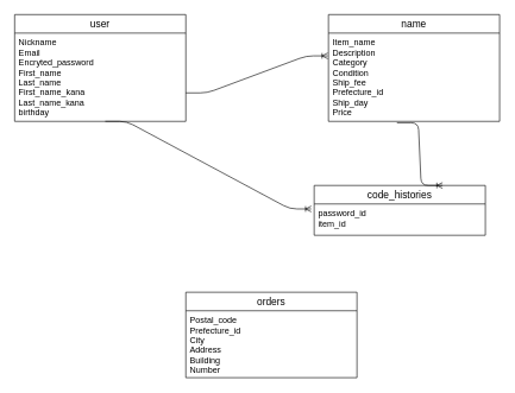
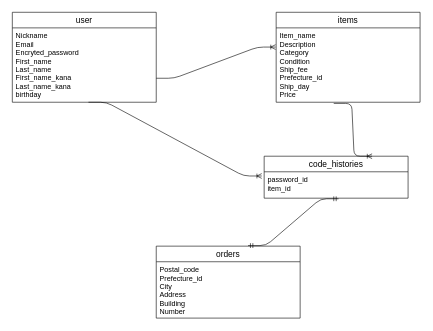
- <mxCell id="4" value="name" style="swimlane;fontStyle=0;childLayout=stackLayout;horizontal=1;startSize=26;horizontalStack=0;resizeParent=1;resizeParentMax=0;resizeLast=0;collapsible=1;marginBottom=0;align=center;fontSize=14;" parent="1" vertex="1"><mxGeometry x="460" y="20" width="240" height="150" as="geometry" /></mxCell>
+ <mxCell id="4" value="items" style="swimlane;fontStyle=0;childLayout=stackLayout;horizontal=1;startSize=26;horizontalStack=0;resizeParent=1;resizeParentMax=0;resizeLast=0;collapsible=1;marginBottom=0;align=center;fontSize=14;" parent="1" vertex="1"><mxGeometry x="460" y="20" width="240" height="150" as="geometry" /></mxCell>
+ <mxCell id="11" value="" style="edgeStyle=entityRelationEdgeStyle;fontSize=12;html=1;endArrow=ERmandOne;startArrow=ERmandOne;entryX=0.517;entryY=1.023;entryDx=0;entryDy=0;entryPerimeter=0;exitX=0.638;exitY=-0.008;exitDx=0;exitDy=0;exitPerimeter=0;" parent="1" source="6" target="9" edge="1"><mxGeometry width="100" height="100" relative="1" as="geometry"><mxPoint x="340" y="450" as="sourcePoint" /><mxPoint x="440" y="350" as="targetPoint" /></mxGeometry></mxCell>
